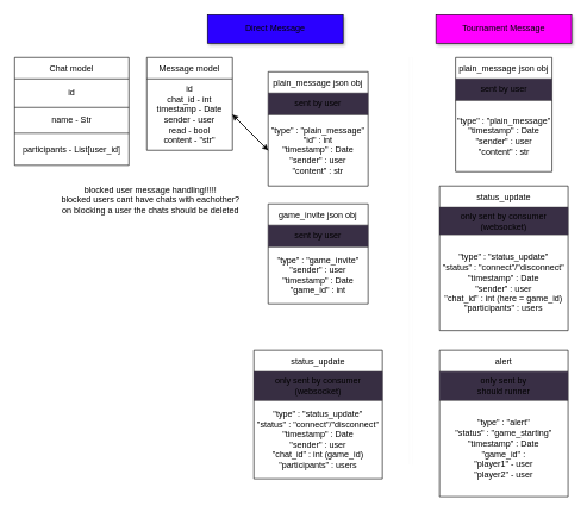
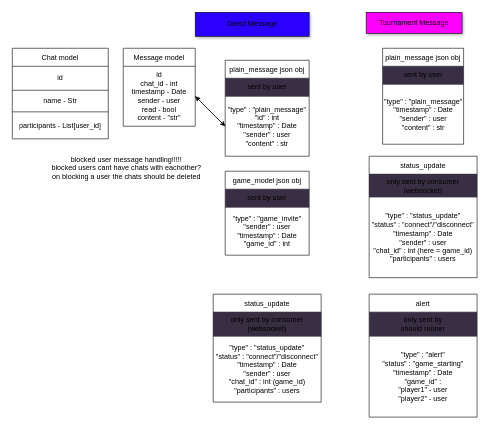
- <mxCell id="13" value="Direct Message" style="whiteSpace=wrap;html=1;shadow=1;fillColor=#2B00FF;strokeColor=#000000;" parent="1" vertex="1"><mxGeometry x="290" y="20" width="190" height="40" as="geometry" /></mxCell>
+ <mxCell id="13" value="Direct Message" style="whiteSpace=wrap;html=1;shadow=1;fillColor=#2B00FF;strokeColor=#000000;" parent="1" vertex="1"><mxGeometry x="325" y="20" width="190" height="40" as="geometry" /></mxCell>
- <mxCell id="14" value="Tournament Message" style="whiteSpace=wrap;html=1;shadow=1;fillColor=#FF00FF;strokeColor=#000000;" parent="1" vertex="1"><mxGeometry x="610" y="20" width="190" height="40" as="geometry" /></mxCell>
+ <mxCell id="14" value="Tournament Message" style="whiteSpace=wrap;html=1;shadow=1;fillColor=#FF00FF;strokeColor=#000000;" parent="1" vertex="1"><mxGeometry x="610" y="20" width="160" height="35" as="geometry" /></mxCell>
- <mxCell id="22" value="game_invite json obj" style="shape=table;startSize=30;container=1;collapsible=0;childLayout=tableLayout;" parent="1" vertex="1"><mxGeometry x="375" y="285" width="140" height="140" as="geometry" /></mxCell>
+ <mxCell id="22" value="game_model json obj" style="shape=table;startSize=30;container=1;collapsible=0;childLayout=tableLayout;" parent="1" vertex="1"><mxGeometry x="375" y="285" width="140" height="140" as="geometry" /></mxCell>
